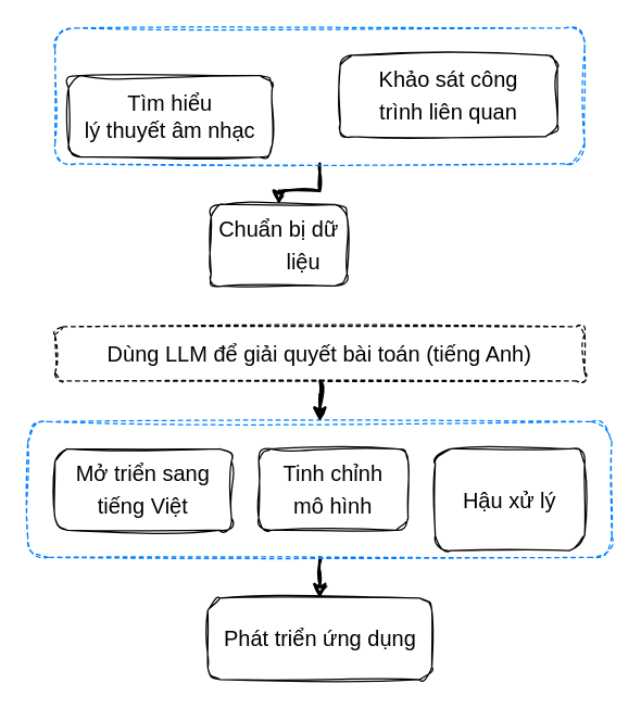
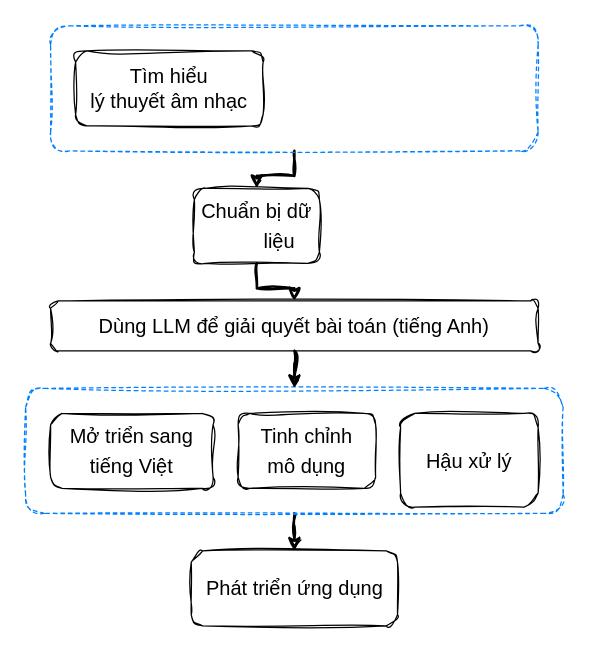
- <mxCell id="7" value="&lt;div style=&quot;line-height: 24px; margin-top: 0pt; margin-bottom: 0pt; margin-left: 0.38in; text-indent: -0.38in; direction: ltr; unicode-bidi: embed; word-break: normal; font-size: 16px;&quot;&gt;&lt;span style=&quot;font-size: 16px;&quot;&gt;Khảo sát công&lt;/span&gt;&lt;/div&gt;&lt;div style=&quot;line-height: 24px; margin-top: 0pt; margin-bottom: 0pt; margin-left: 0.38in; text-indent: -0.38in; direction: ltr; unicode-bidi: embed; word-break: normal; font-size: 16px;&quot;&gt;&lt;span style=&quot;font-size: 16px;&quot;&gt;trình liên quan&lt;/span&gt;&lt;/div&gt;" style="rounded=1;whiteSpace=wrap;html=1;fontSize=16;align=center;strokeWidth=1;sketch=1;curveFitting=1;jiggle=2;fillColor=none;" vertex="1" parent="1"><mxGeometry x="250" y="40" width="160" height="60" as="geometry" /></mxCell>
- <mxCell id="6" value="Tìm hiểu&lt;div style=&quot;font-size: 16px;&quot;&gt;lý thuyết âm nhạc&lt;/div&gt;" style="rounded=1;whiteSpace=wrap;html=1;fontSize=16;align=center;strokeWidth=1;sketch=1;curveFitting=1;jiggle=2;fillColor=none;" vertex="1" parent="1"><mxGeometry x="50" y="55" width="150" height="60" as="geometry" /></mxCell>
+ <mxCell id="6" value="Tìm hiểu&lt;div style=&quot;font-size: 16px;&quot;&gt;lý thuyết âm nhạc&lt;/div&gt;" style="rounded=1;whiteSpace=wrap;html=1;fontSize=16;align=center;strokeWidth=1;sketch=1;curveFitting=1;jiggle=2;fillColor=none;" vertex="1" parent="1"><mxGeometry x="60" y="40" width="150" height="60" as="geometry" /></mxCell>
+ <mxCell id="8" value="" style="edgeStyle=orthogonalEdgeStyle;rounded=0;orthogonalLoop=1;jettySize=auto;html=1;strokeWidth=2;sketch=1;curveFitting=1;jiggle=2;" edge="1" parent="1" source="9" target="11"><mxGeometry relative="1" as="geometry" /></mxCell>
- <mxCell id="11" value="&lt;div style=&quot;line-height: 24px; margin-top: 0pt; margin-bottom: 0pt; margin-left: 0.38in; text-indent: -0.38in; direction: ltr; unicode-bidi: embed; word-break: normal; font-size: 16px;&quot;&gt;Dùng LLM&amp;nbsp;&lt;span style=&quot;text-indent: -0.38in;&quot;&gt;để giải quyết&amp;nbsp;&lt;/span&gt;&lt;span style=&quot;text-indent: -0.38in;&quot;&gt;bài toán (&lt;/span&gt;&lt;span style=&quot;text-indent: -0.38in;&quot;&gt;tiếng Anh)&lt;/span&gt;&lt;/div&gt;" style="rounded=1;whiteSpace=wrap;html=1;fontSize=16;align=center;strokeWidth=1;sketch=1;curveFitting=1;jiggle=2;fillColor=none;dashed=1;" vertex="1" parent="1"><mxGeometry x="40" y="240" width="390" height="40" as="geometry" /></mxCell>
+ <mxCell id="11" value="&lt;div style=&quot;line-height: 24px; margin-top: 0pt; margin-bottom: 0pt; margin-left: 0.38in; text-indent: -0.38in; direction: ltr; unicode-bidi: embed; word-break: normal; font-size: 16px;&quot;&gt;Dùng LLM&amp;nbsp;&lt;span style=&quot;text-indent: -0.38in;&quot;&gt;để giải quyết&amp;nbsp;&lt;/span&gt;&lt;span style=&quot;text-indent: -0.38in;&quot;&gt;bài toán (&lt;/span&gt;&lt;span style=&quot;text-indent: -0.38in;&quot;&gt;tiếng Anh)&lt;/span&gt;&lt;/div&gt;" style="rounded=1;whiteSpace=wrap;html=1;fontSize=16;align=center;strokeWidth=1;sketch=1;curveFitting=1;jiggle=2;fillColor=none;" vertex="1" parent="1"><mxGeometry x="40" y="240" width="390" height="40" as="geometry" /></mxCell>
- <mxCell id="15" value="&lt;div style=&quot;line-height: 24px; margin-top: 0pt; margin-bottom: 0pt; margin-left: 0.38in; text-indent: -0.38in; direction: ltr; unicode-bidi: embed; word-break: normal; font-size: 16px;&quot;&gt;Tinh chỉnh&lt;/div&gt;&lt;div style=&quot;line-height: 24px; margin-top: 0pt; margin-bottom: 0pt; margin-left: 0.38in; text-indent: -0.38in; direction: ltr; unicode-bidi: embed; word-break: normal; font-size: 16px;&quot;&gt;mô hình&lt;/div&gt;" style="rounded=1;whiteSpace=wrap;html=1;fontSize=16;align=center;strokeWidth=1;sketch=1;curveFitting=1;jiggle=2;fillColor=none;" vertex="1" parent="1"><mxGeometry x="190" y="330" width="110" height="60" as="geometry" /></mxCell>
+ <mxCell id="15" value="&lt;div style=&quot;line-height: 24px; margin-top: 0pt; margin-bottom: 0pt; margin-left: 0.38in; text-indent: -0.38in; direction: ltr; unicode-bidi: embed; word-break: normal; font-size: 16px;&quot;&gt;Tinh chỉnh&lt;/div&gt;&lt;div style=&quot;line-height: 24px; margin-top: 0pt; margin-bottom: 0pt; margin-left: 0.38in; text-indent: -0.38in; direction: ltr; unicode-bidi: embed; word-break: normal; font-size: 16px;&quot;&gt;mô dụng&lt;/div&gt;" style="rounded=1;whiteSpace=wrap;html=1;fontSize=16;align=center;strokeWidth=1;sketch=1;curveFitting=1;jiggle=2;fillColor=none;" vertex="1" parent="1"><mxGeometry x="190" y="330" width="110" height="60" as="geometry" /></mxCell>
